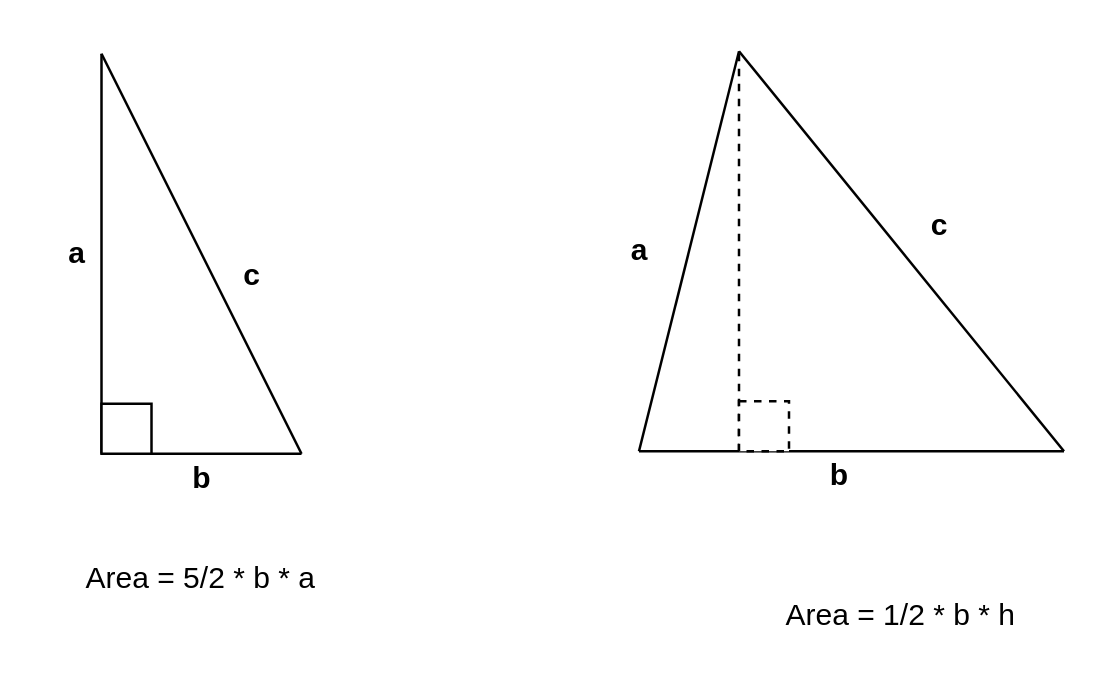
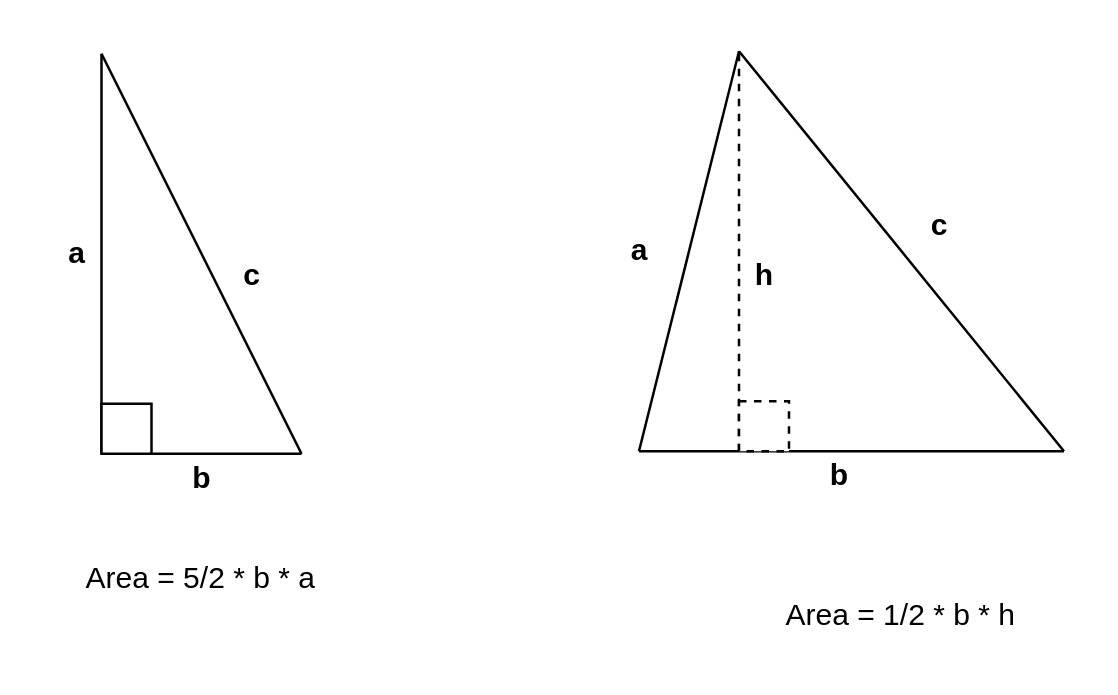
+ <mxCell id="14" value="&lt;b&gt;h&lt;/b&gt;" style="text;html=1;resizable=0;autosize=1;align=center;verticalAlign=middle;points=[];fillColor=none;strokeColor=none;rounded=0;" vertex="1" parent="1"><mxGeometry x="295" y="100" width="20" height="20" as="geometry" /></mxCell>
